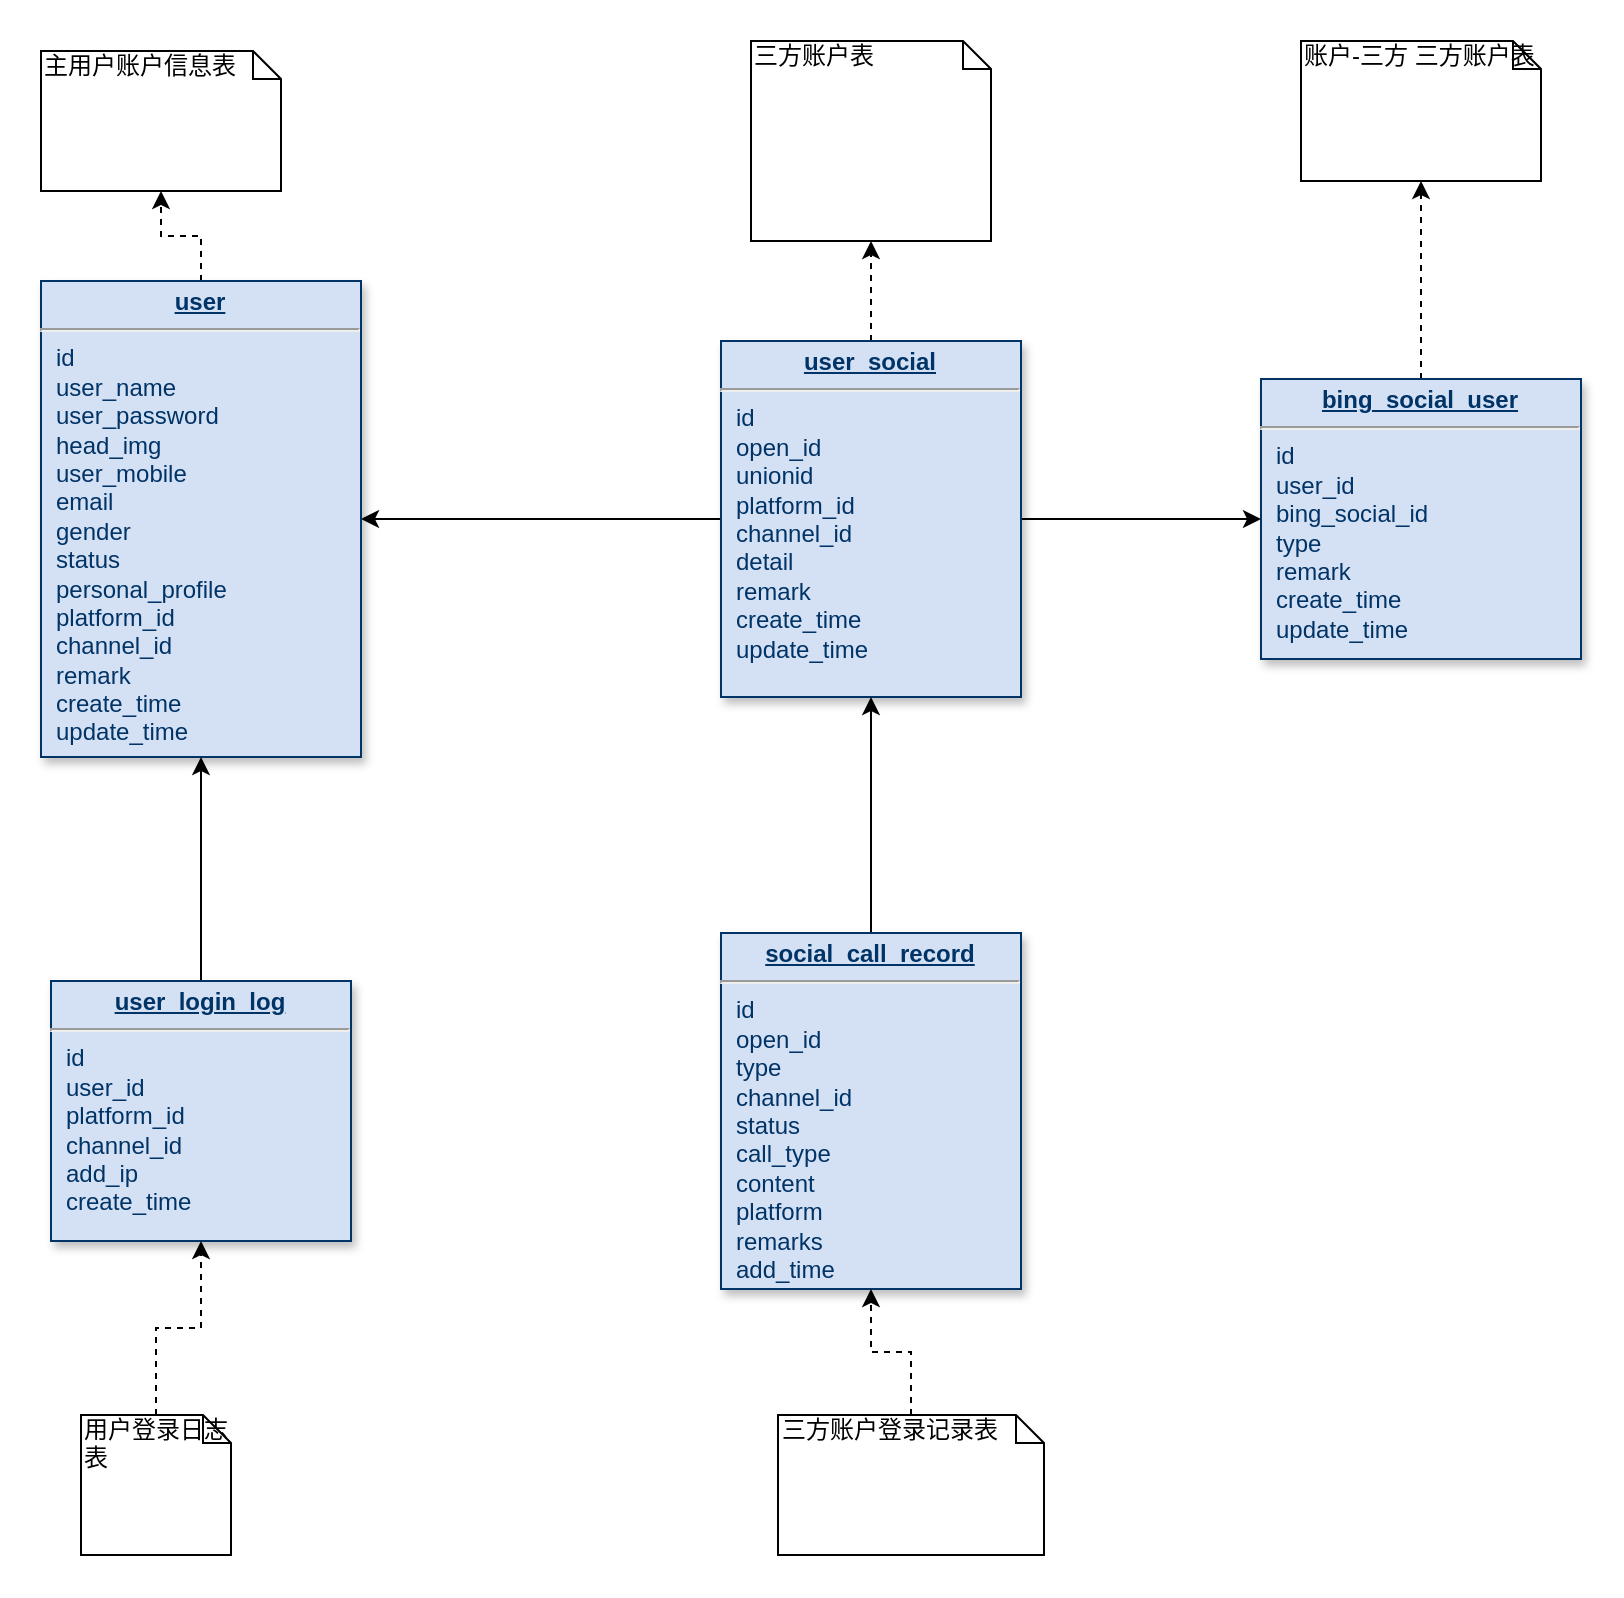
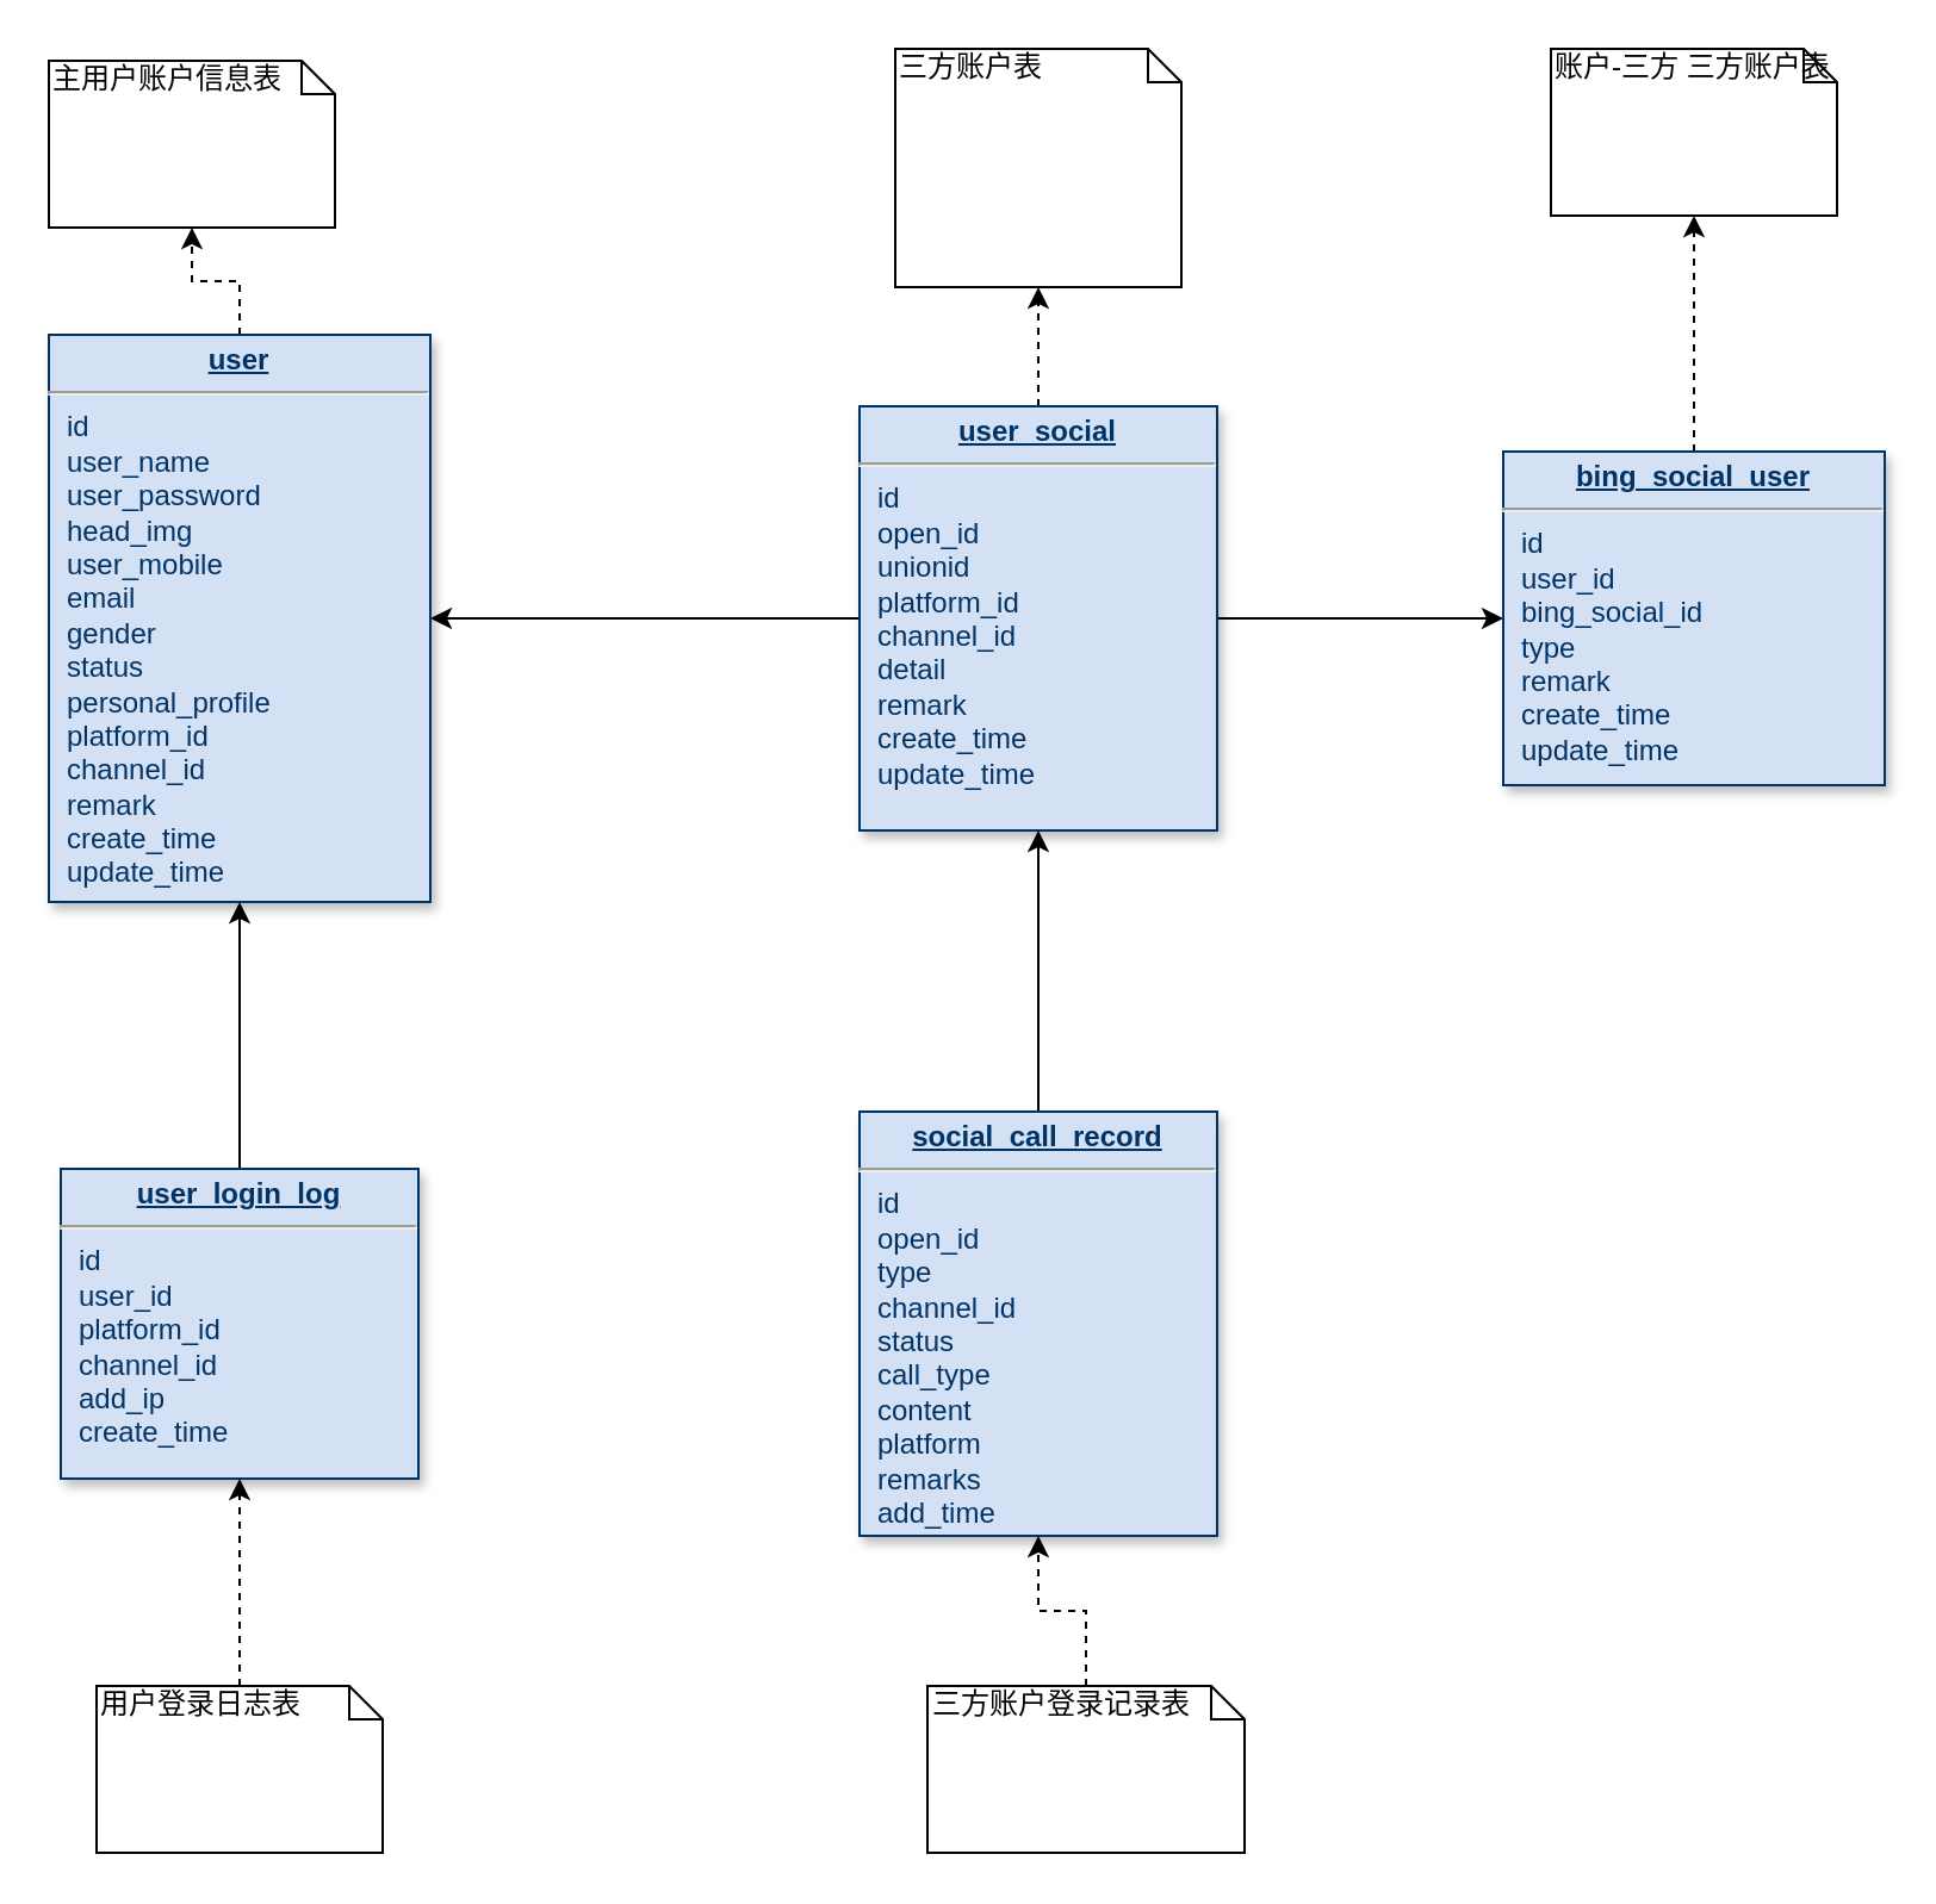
- <mxCell id="18" value="用户登录日志表" style="shape=note;whiteSpace=wrap;html=1;size=14;verticalAlign=top;align=left;spacingTop=-6;" parent="1" vertex="1"><mxGeometry x="40" y="707" width="75" height="70" as="geometry" /></mxCell>
+ <mxCell id="18" value="用户登录日志表" style="shape=note;whiteSpace=wrap;html=1;size=14;verticalAlign=top;align=left;spacingTop=-6;" parent="1" vertex="1"><mxGeometry x="40" y="707" width="120" height="70" as="geometry" /></mxCell>
